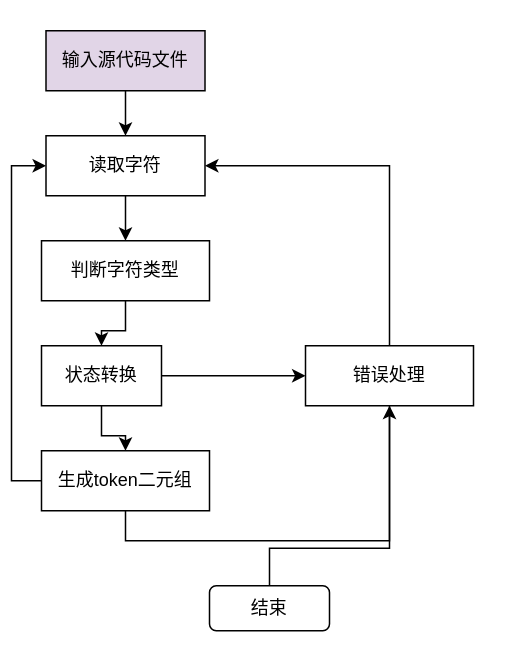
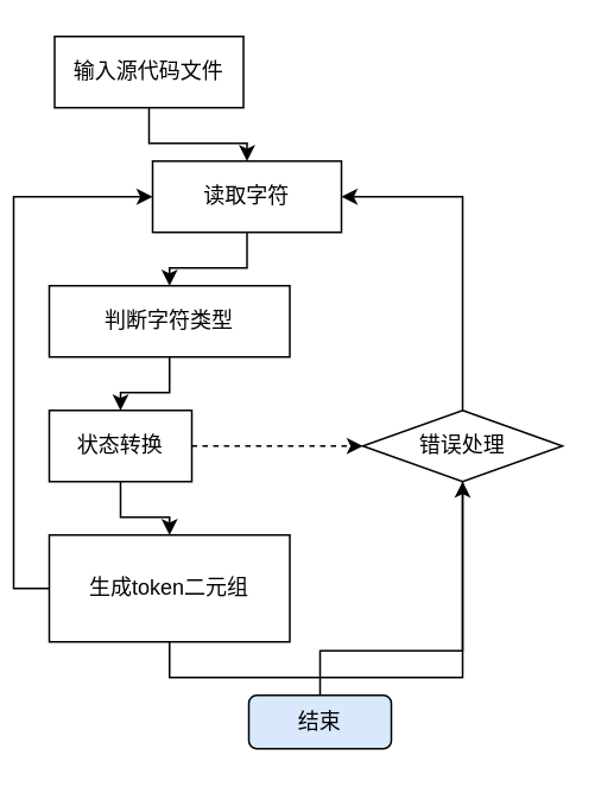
- <mxCell id="3" value="输入源代码文件" style="rounded=0;whiteSpace=wrap;html=1;fillColor=#e1d5e7;" vertex="1" parent="1"><mxGeometry x="23" y="20" width="106" height="40" as="geometry" /></mxCell>
+ <mxCell id="3" value="输入源代码文件" style="rounded=0;whiteSpace=wrap;html=1;" vertex="1" parent="1"><mxGeometry x="23" y="20" width="106" height="40" as="geometry" /></mxCell>
- <mxCell id="5" value="读取字符" style="rounded=0;whiteSpace=wrap;html=1;" vertex="1" parent="1"><mxGeometry x="23" y="90" width="106" height="40" as="geometry" /></mxCell>
+ <mxCell id="5" value="读取字符" style="rounded=0;whiteSpace=wrap;html=1;" vertex="1" parent="1"><mxGeometry x="78" y="90" width="106" height="40" as="geometry" /></mxCell>
- <mxCell id="10" value="判断字符类型" style="rounded=0;whiteSpace=wrap;html=1;" vertex="1" parent="1"><mxGeometry x="20" y="160" width="112" height="40" as="geometry" /></mxCell>
+ <mxCell id="10" value="判断字符类型" style="rounded=0;whiteSpace=wrap;html=1;" vertex="1" parent="1"><mxGeometry x="20" y="160" width="135" height="40" as="geometry" /></mxCell>
- <mxCell id="6" style="edgeStyle=orthogonalEdgeStyle;rounded=0;orthogonalLoop=1;jettySize=auto;html=1;exitX=1;exitY=0.5;exitDx=0;exitDy=0;entryX=0;entryY=0.5;entryDx=0;entryDy=0;" edge="1" parent="1" source="8" target="13"><mxGeometry relative="1" as="geometry" /></mxCell>
+ <mxCell id="6" style="edgeStyle=orthogonalEdgeStyle;rounded=0;orthogonalLoop=1;jettySize=auto;html=1;exitX=1;exitY=0.5;exitDx=0;exitDy=0;entryX=0;entryY=0.5;entryDx=0;entryDy=0;dashed=1;" edge="1" parent="1" source="8" target="13"><mxGeometry relative="1" as="geometry" /></mxCell>
- <mxCell id="13" value="错误处理" style="rounded=0;whiteSpace=wrap;html=1;" vertex="1" parent="1"><mxGeometry x="196" y="230" width="112" height="40" as="geometry" /></mxCell>
+ <mxCell id="13" value="错误处理" style="rhombus;whiteSpace=wrap;html=1;" vertex="1" parent="1"><mxGeometry x="196" y="230" width="112" height="40" as="geometry" /></mxCell>
- <mxCell id="16" value="生成token二元组" style="rounded=0;whiteSpace=wrap;html=1;" vertex="1" parent="1"><mxGeometry x="20" y="300" width="112" height="40" as="geometry" /></mxCell>
+ <mxCell id="16" value="生成token二元组" style="rounded=0;whiteSpace=wrap;html=1;" vertex="1" parent="1"><mxGeometry x="20" y="300" width="135" height="60" as="geometry" /></mxCell>
- <mxCell id="17" value="结束" style="rounded=1;whiteSpace=wrap;html=1;" vertex="1" parent="1"><mxGeometry x="132" y="390" width="80" height="30" as="geometry" /></mxCell>
+ <mxCell id="17" value="结束" style="rounded=1;whiteSpace=wrap;html=1;fillColor=#dae8fc;" vertex="1" parent="1"><mxGeometry x="132" y="390" width="80" height="30" as="geometry" /></mxCell>
